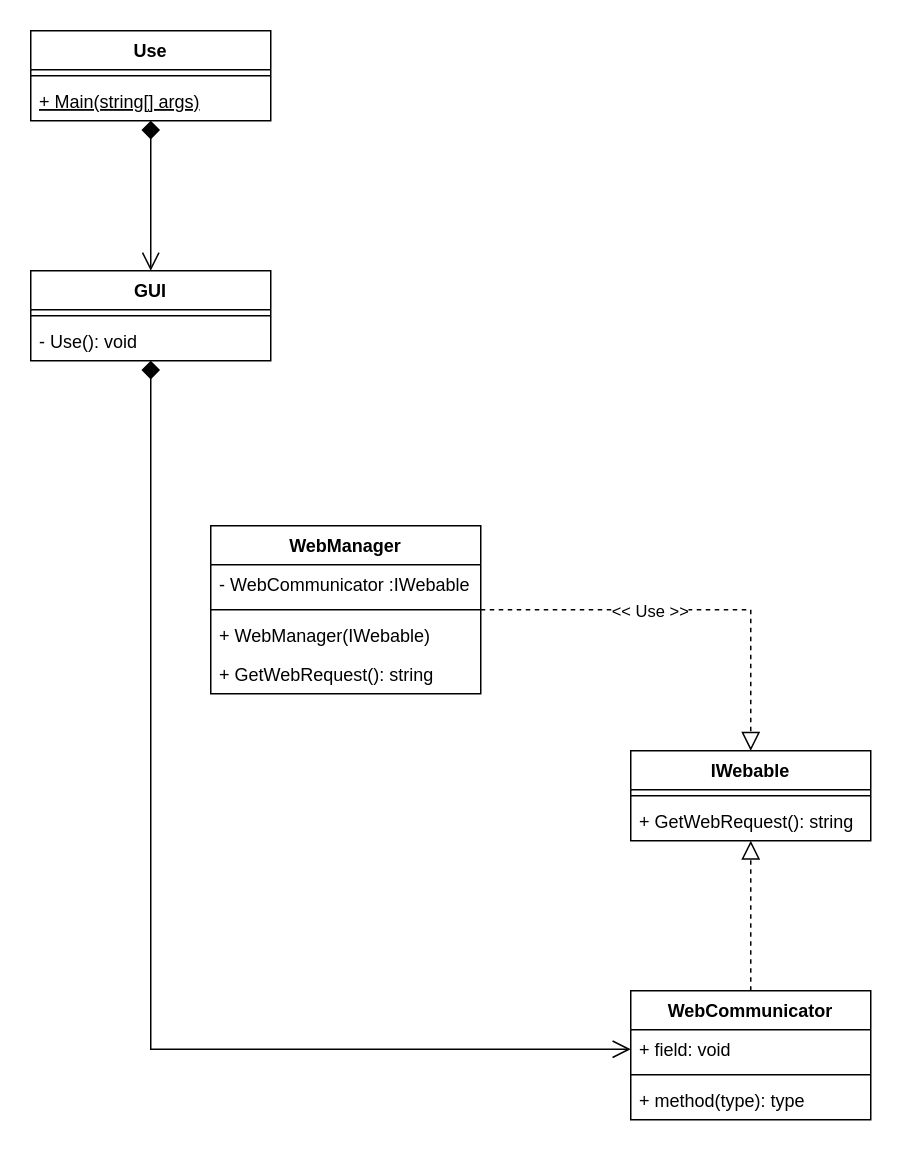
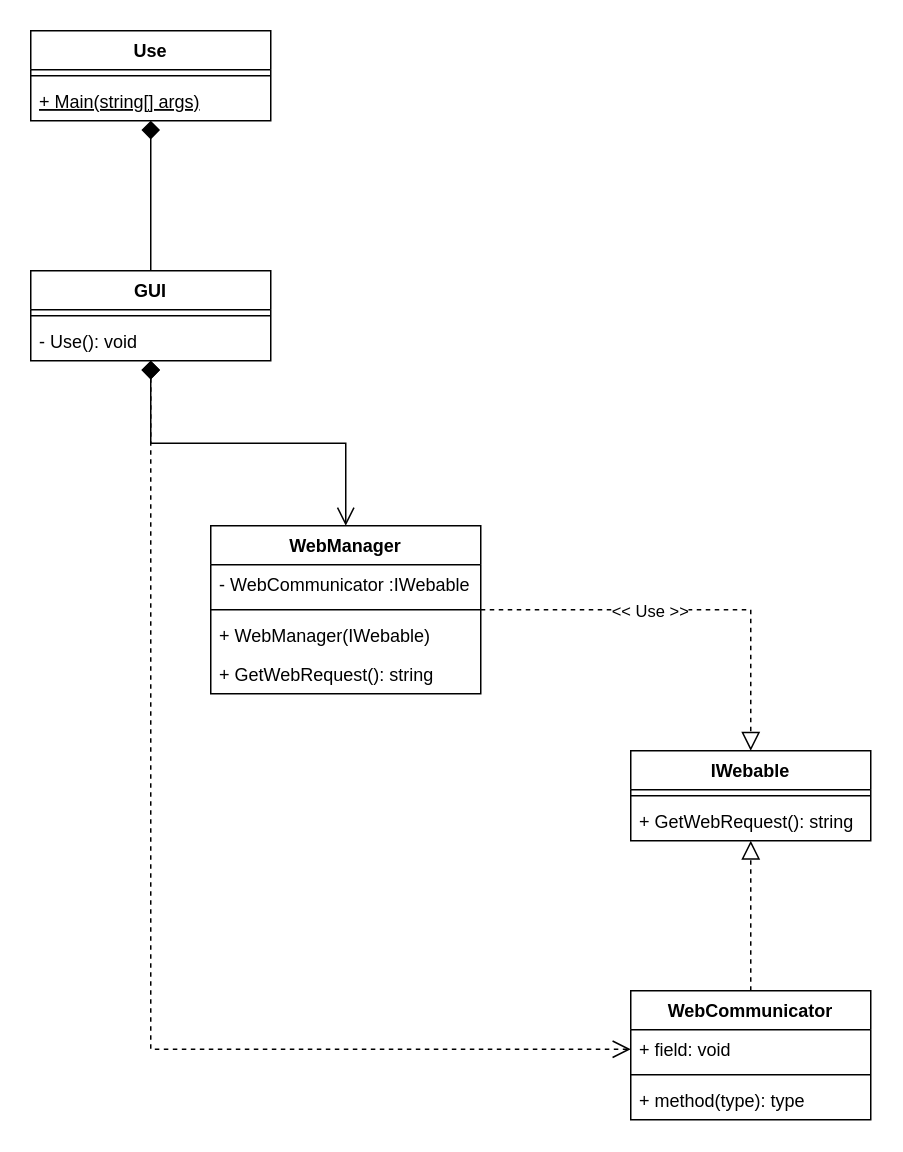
- <mxCell id="2" style="edgeStyle=orthogonalEdgeStyle;rounded=0;orthogonalLoop=1;jettySize=auto;html=1;startArrow=diamond;startFill=1;endArrow=open;endFill=0;startSize=10;endSize=10;" edge="1" parent="1" source="3" target="8"><mxGeometry relative="1" as="geometry" /></mxCell>
+ <mxCell id="2" style="edgeStyle=orthogonalEdgeStyle;rounded=0;orthogonalLoop=1;jettySize=auto;html=1;startArrow=diamond;startFill=1;endArrow=none;endFill=0;startSize=10;endSize=10;" edge="1" parent="1" source="3" target="8"><mxGeometry relative="1" as="geometry" /></mxCell>
+ <mxCell id="7" style="edgeStyle=orthogonalEdgeStyle;rounded=0;orthogonalLoop=1;jettySize=auto;html=1;startArrow=diamond;startFill=1;endArrow=open;endFill=0;startSize=10;endSize=10;" edge="1" parent="1" source="8" target="13"><mxGeometry relative="1" as="geometry" /></mxCell>
- <mxCell id="6" style="edgeStyle=orthogonalEdgeStyle;rounded=0;orthogonalLoop=1;jettySize=auto;html=1;endArrow=open;endFill=0;endSize=10;startArrow=diamond;startFill=1;startSize=10;" edge="1" parent="1" source="8" target="20"><mxGeometry relative="1" as="geometry" /></mxCell>
+ <mxCell id="6" style="edgeStyle=orthogonalEdgeStyle;rounded=0;orthogonalLoop=1;jettySize=auto;html=1;endArrow=open;endFill=0;endSize=10;startArrow=diamond;startFill=1;startSize=10;dashed=1;" edge="1" parent="1" source="8" target="20"><mxGeometry relative="1" as="geometry" /></mxCell>
